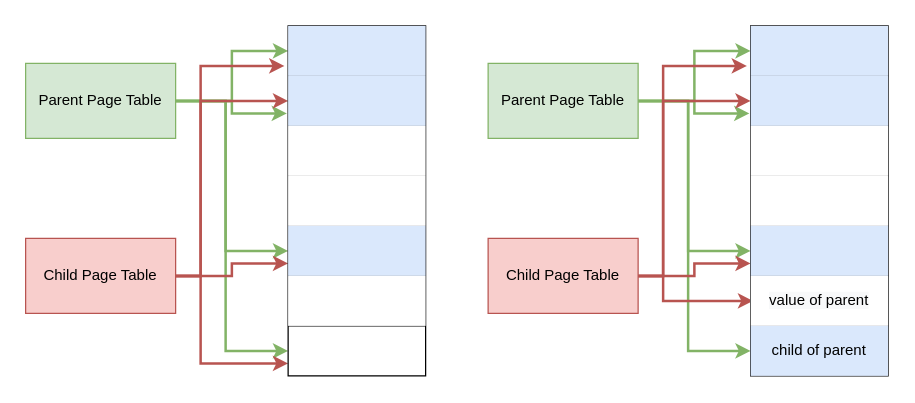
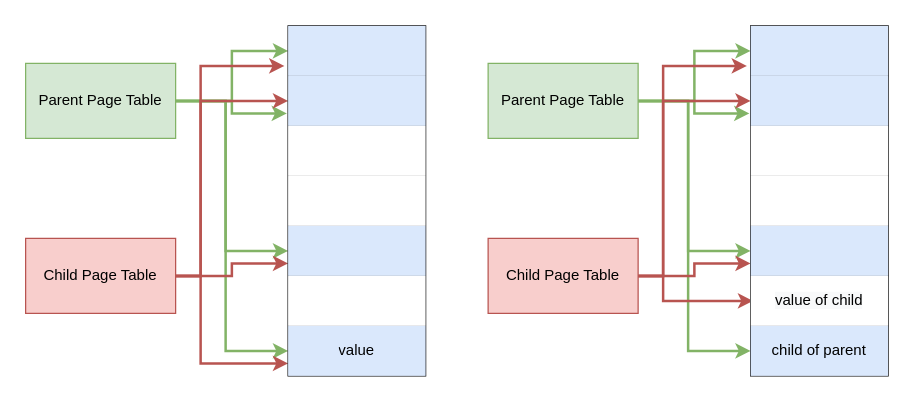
- <mxCell id="49" value="&lt;span style=&quot;color: rgb(0 , 0 , 0) ; font-family: &amp;#34;helvetica&amp;#34; ; font-size: 12px ; font-style: normal ; font-weight: 400 ; letter-spacing: normal ; text-align: center ; text-indent: 0px ; text-transform: none ; word-spacing: 0px ; background-color: rgb(248 , 249 , 250) ; display: inline ; float: none&quot;&gt;value of parent&lt;/span&gt;" style="shape=partialRectangle;html=1;whiteSpace=wrap;connectable=0;overflow=hidden;top=0;left=0;bottom=0;right=0;" vertex="1" parent="48"><mxGeometry width="110" height="40" as="geometry" /></mxCell>
+ <mxCell id="49" value="&lt;span style=&quot;color: rgb(0 , 0 , 0) ; font-family: &amp;#34;helvetica&amp;#34; ; font-size: 12px ; font-style: normal ; font-weight: 400 ; letter-spacing: normal ; text-align: center ; text-indent: 0px ; text-transform: none ; word-spacing: 0px ; background-color: rgb(248 , 249 , 250) ; display: inline ; float: none&quot;&gt;value of child&lt;/span&gt;" style="shape=partialRectangle;html=1;whiteSpace=wrap;connectable=0;overflow=hidden;top=0;left=0;bottom=0;right=0;" vertex="1" parent="48"><mxGeometry width="110" height="40" as="geometry" /></mxCell>
+ <mxCell id="26" value="value" style="shape=partialRectangle;html=1;whiteSpace=wrap;connectable=0;overflow=hidden;fillColor=#dae8fc;top=0;left=0;bottom=0;right=0;strokeColor=#6c8ebf;" vertex="1" parent="25"><mxGeometry width="110" height="40" as="geometry" /></mxCell>
